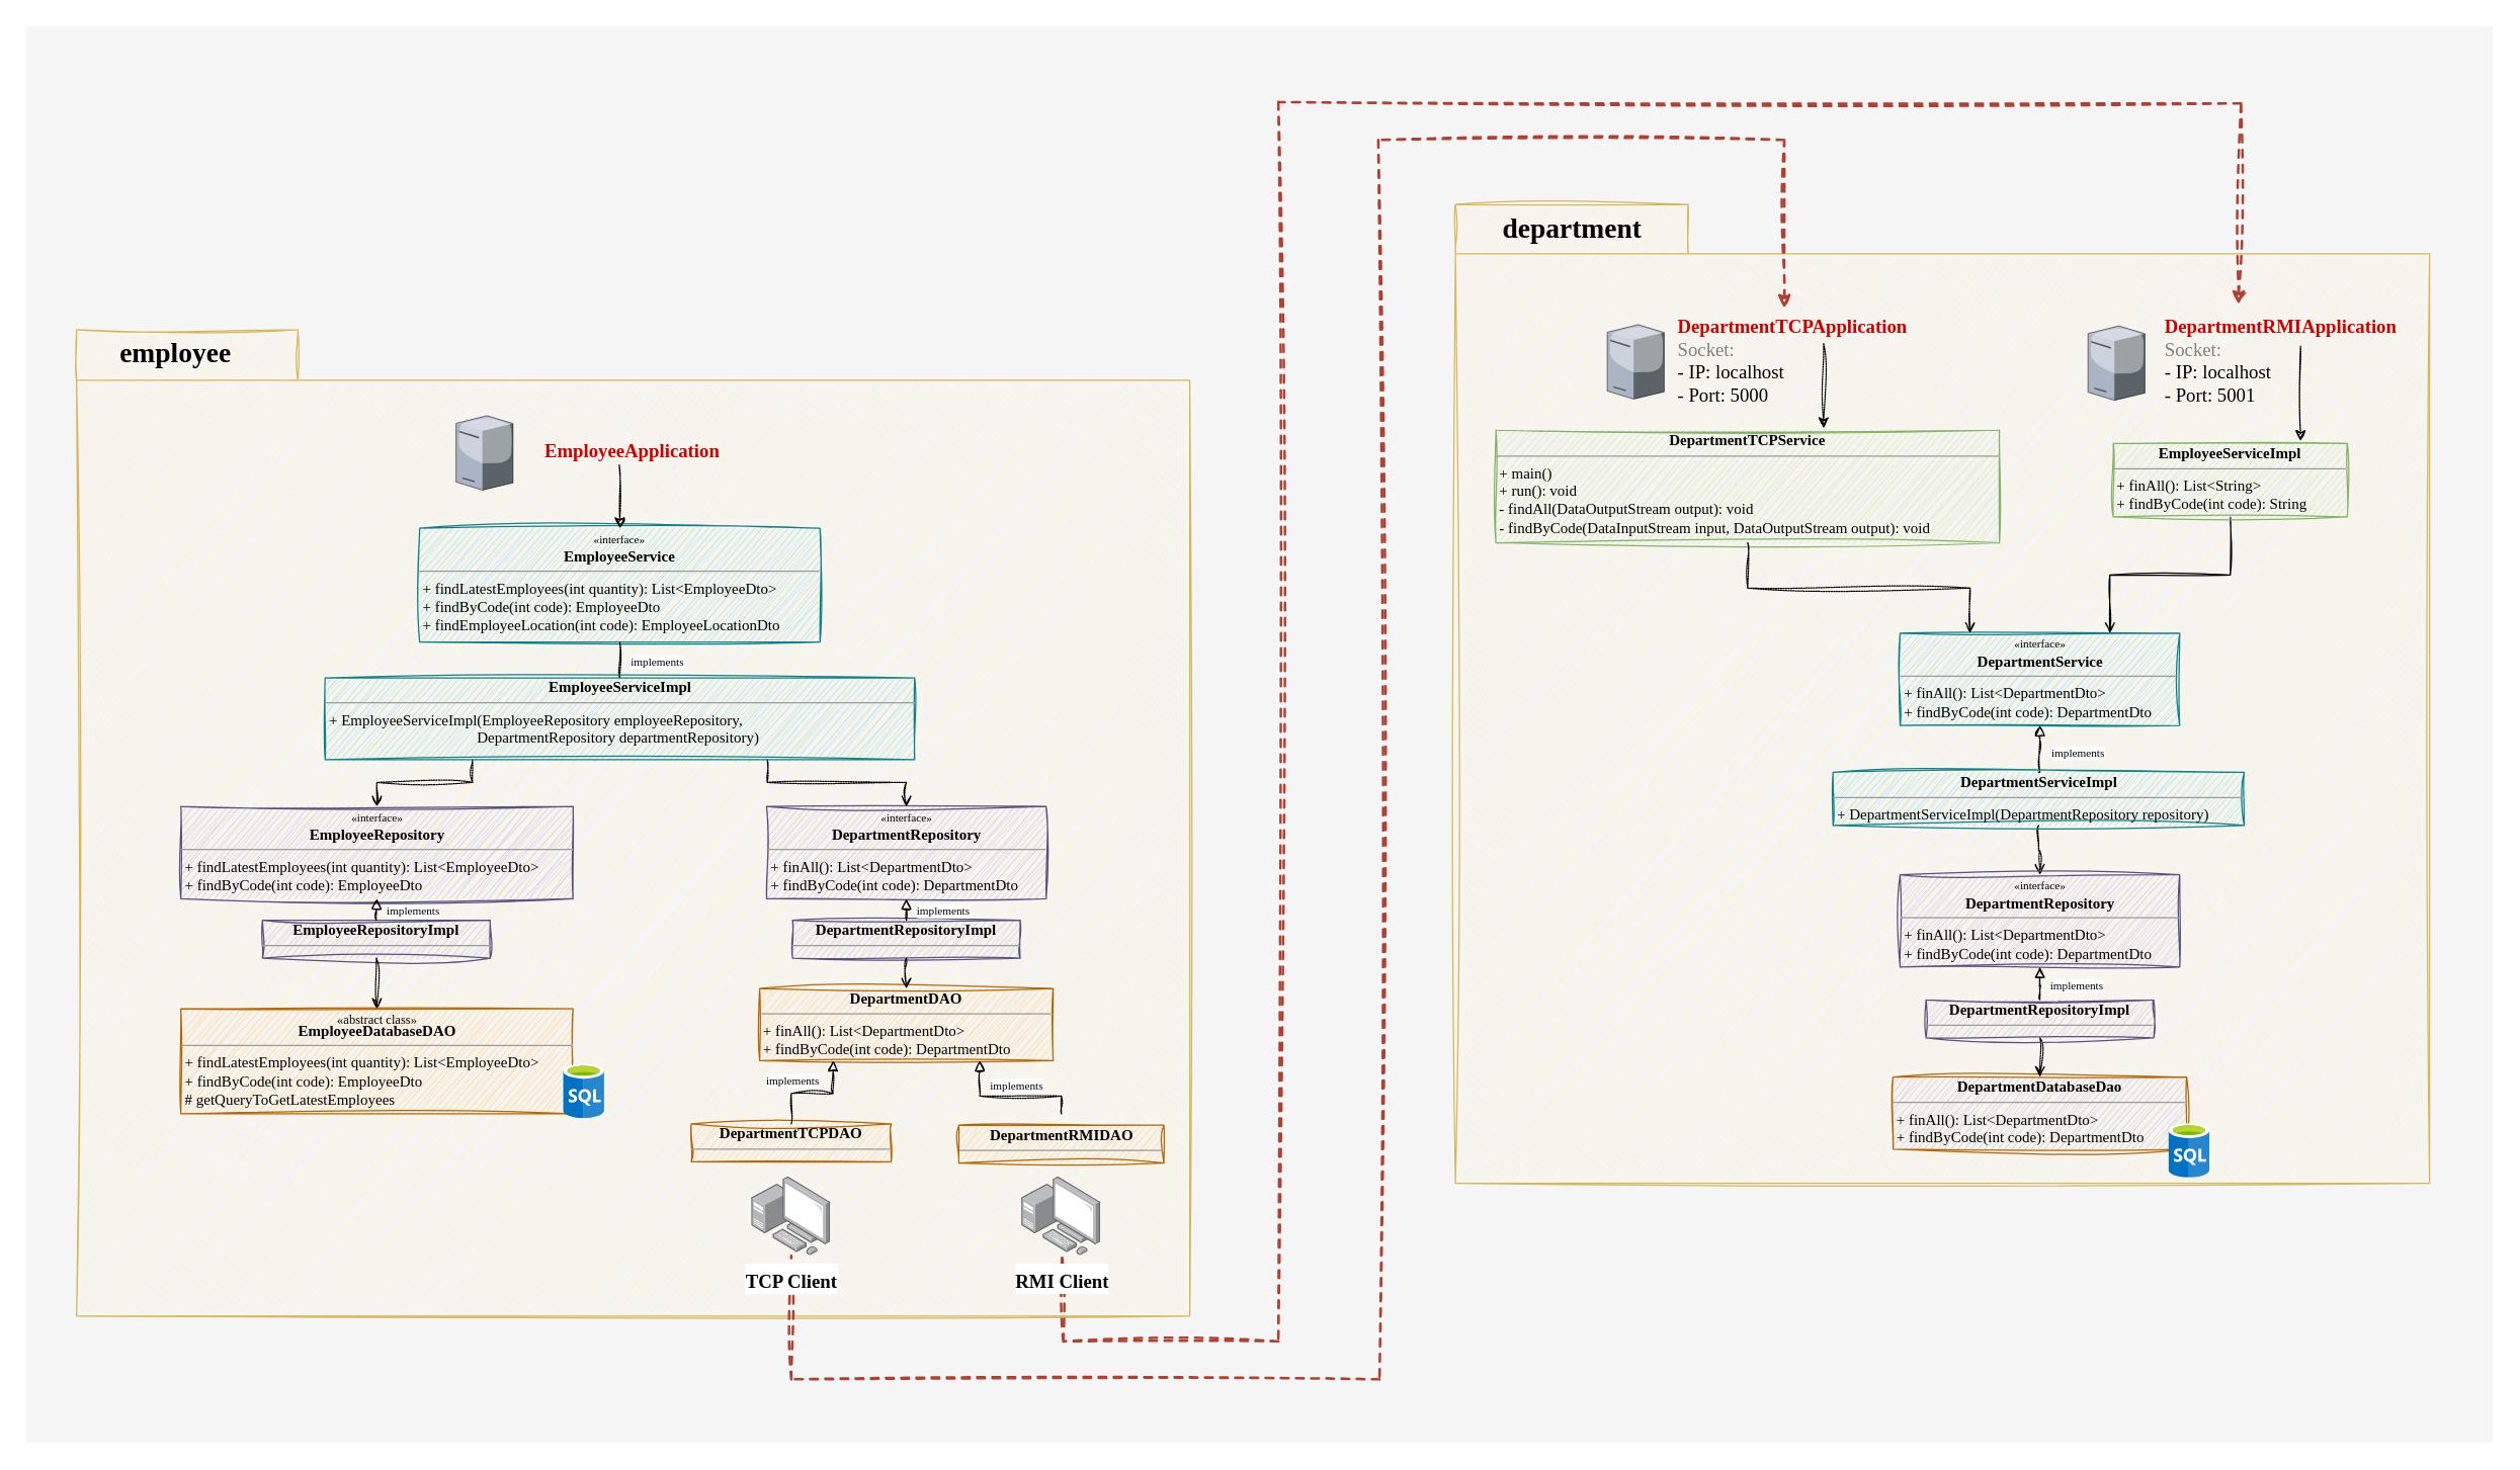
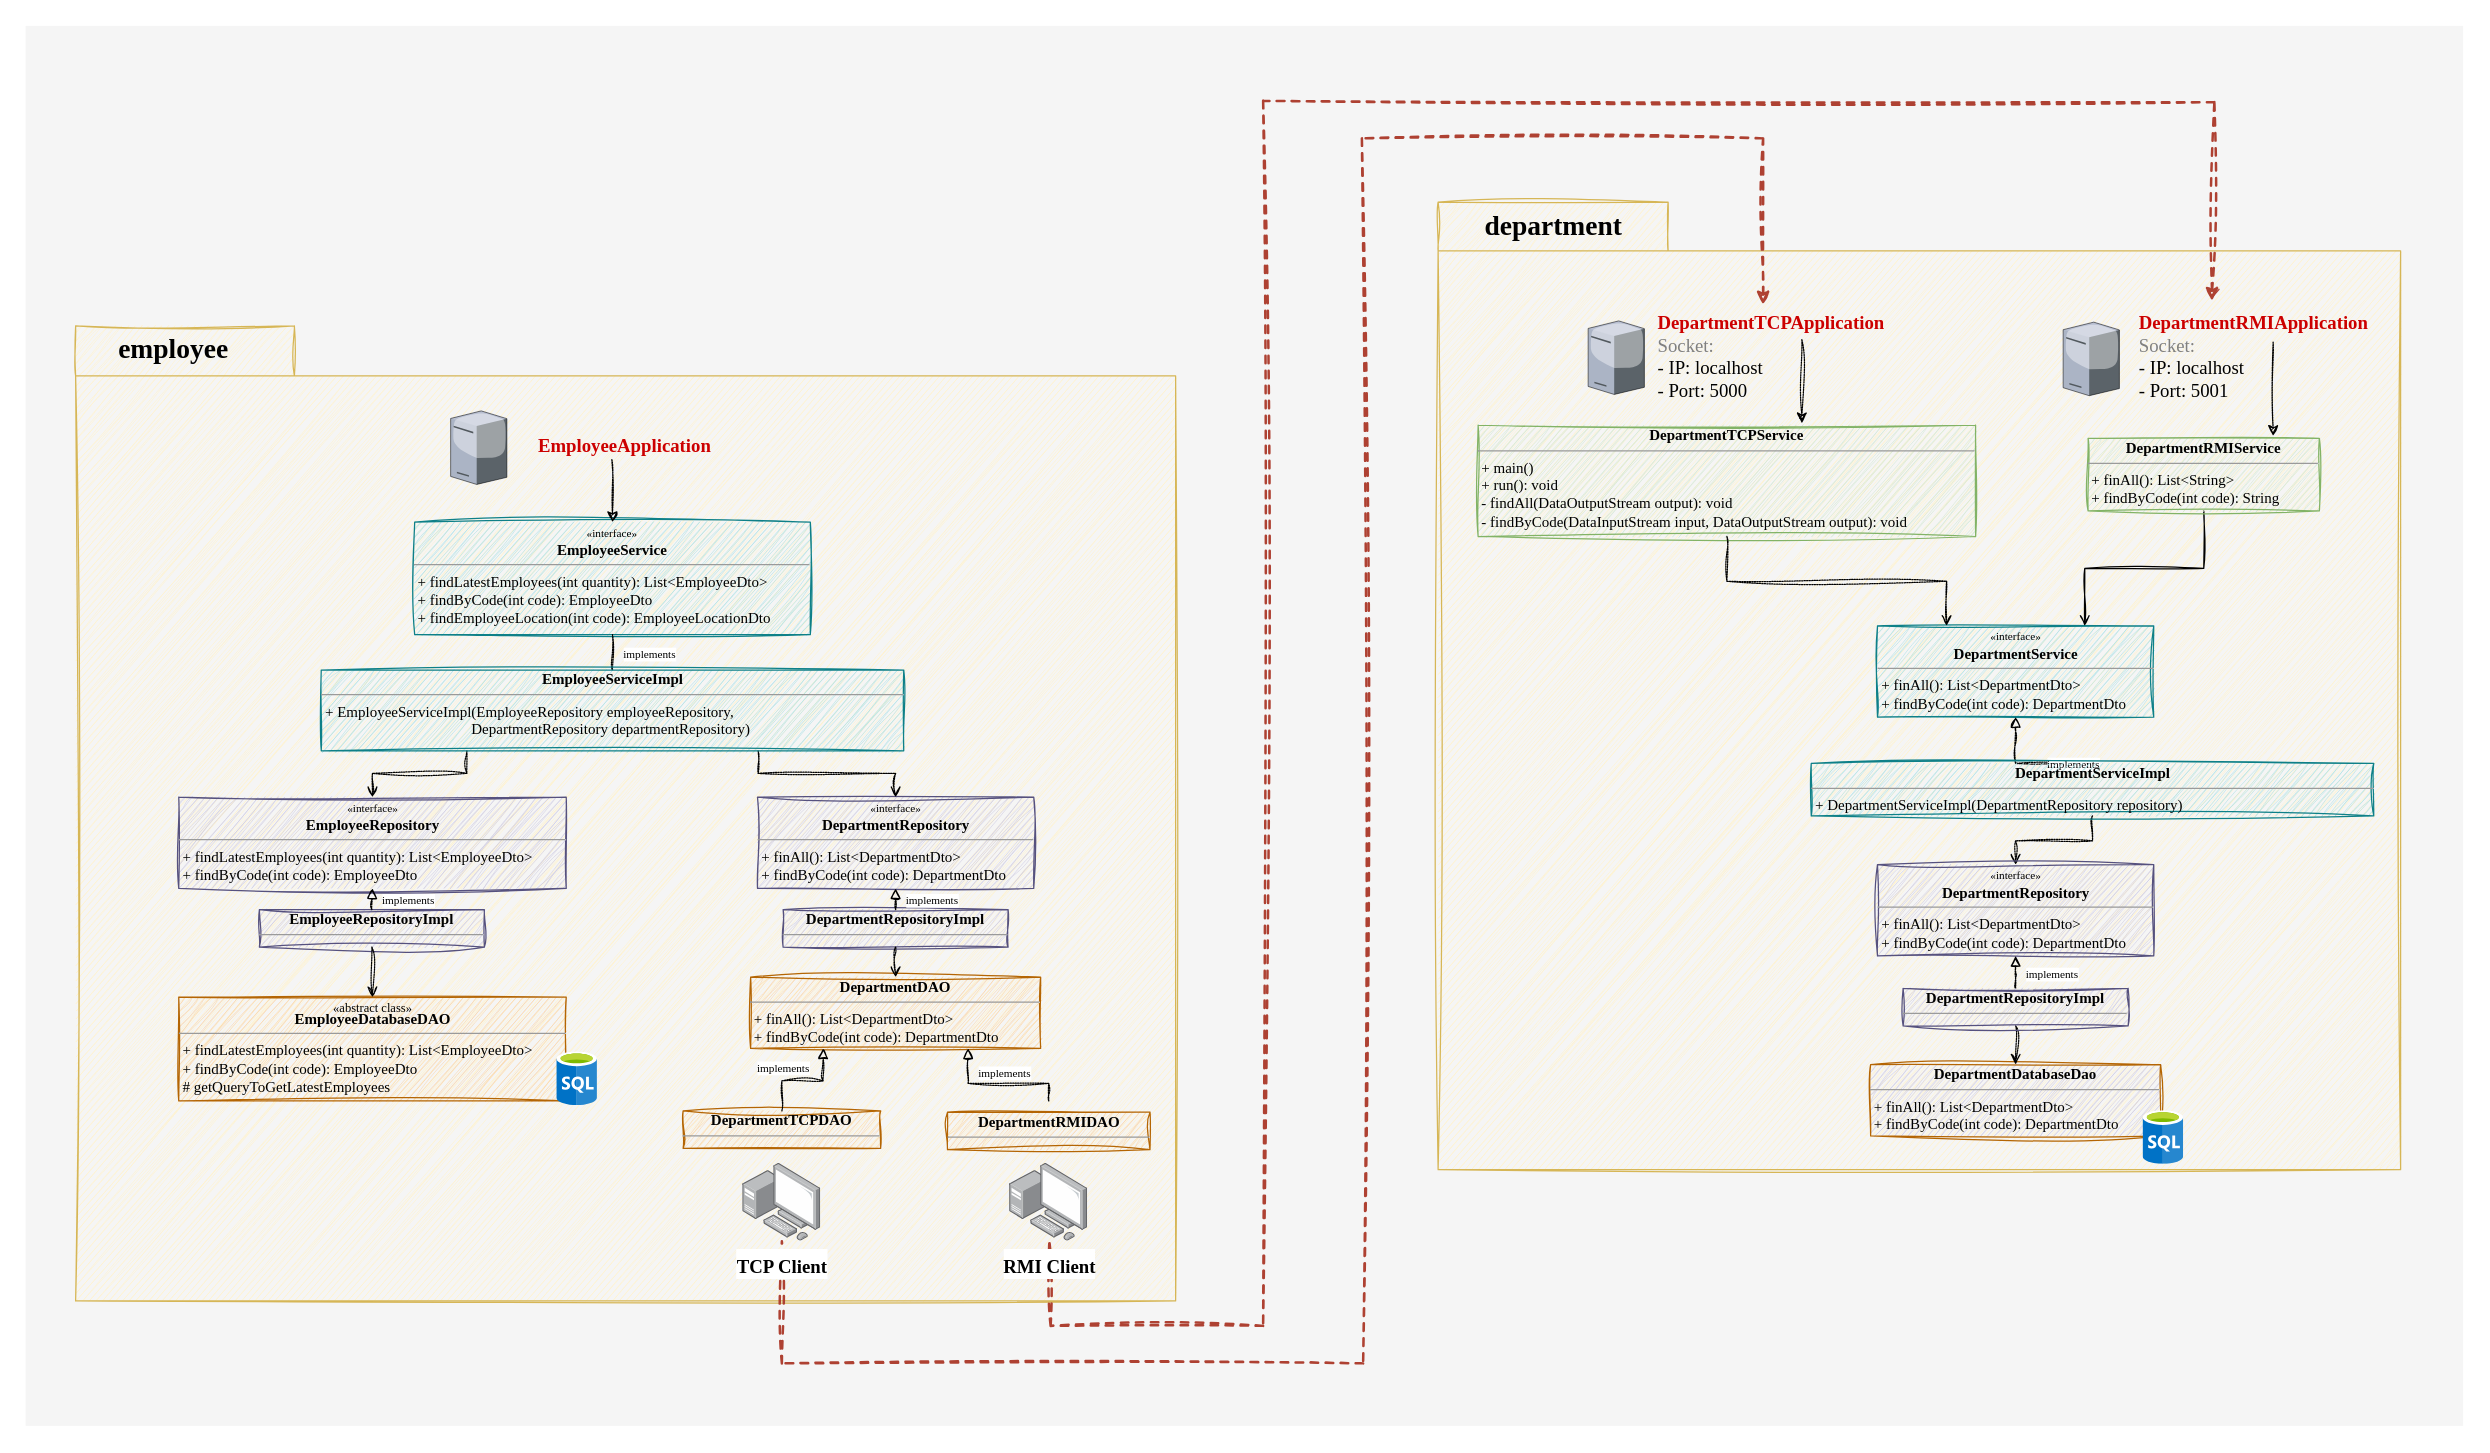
- <mxCell id="47" value="&lt;p style=&quot;margin: 4px 0px 0px; text-align: center; line-height: 80%;&quot;&gt;&lt;b&gt;EmployeeServiceImpl&lt;/b&gt;&lt;br&gt;&lt;/p&gt;&lt;hr size=&quot;1&quot;&gt;&lt;div style=&quot;height:2px;&quot;&gt;&amp;nbsp;+ finAll(): List&amp;lt;String&amp;gt;&lt;br&gt;&amp;nbsp;+ findByCode(int code): String&lt;/div&gt;" style="verticalAlign=top;align=left;overflow=fill;fontSize=12;fontFamily=Architects Daughter;html=1;whiteSpace=wrap;fillColor=#d5e8d4;strokeColor=#82b366;fontSource=https%3A%2F%2Ffonts.googleapis.com%2Fcss%3Ffamily%3DArchitects%2BDaughter;sketch=1;curveFitting=1;jiggle=2;" parent="1" vertex="1"><mxGeometry x="1670" y="350" width="185" height="58" as="geometry" /></mxCell>
+ <mxCell id="47" value="&lt;p style=&quot;margin: 4px 0px 0px; text-align: center; line-height: 80%;&quot;&gt;&lt;b&gt;DepartmentRMIService&lt;/b&gt;&lt;br&gt;&lt;/p&gt;&lt;hr size=&quot;1&quot;&gt;&lt;div style=&quot;height:2px;&quot;&gt;&amp;nbsp;+ finAll(): List&amp;lt;String&amp;gt;&lt;br&gt;&amp;nbsp;+ findByCode(int code): String&lt;/div&gt;" style="verticalAlign=top;align=left;overflow=fill;fontSize=12;fontFamily=Architects Daughter;html=1;whiteSpace=wrap;fillColor=#d5e8d4;strokeColor=#82b366;fontSource=https%3A%2F%2Ffonts.googleapis.com%2Fcss%3Ffamily%3DArchitects%2BDaughter;sketch=1;curveFitting=1;jiggle=2;" parent="1" vertex="1"><mxGeometry x="1670" y="350" width="185" height="58" as="geometry" /></mxCell>
- <mxCell id="48" value="&lt;p style=&quot;margin: 4px 0px 0px; text-align: center; line-height: 80%;&quot;&gt;&lt;b style=&quot;background-color: initial;&quot;&gt;DepartmentServiceImpl&lt;/b&gt;&lt;br&gt;&lt;/p&gt;&lt;hr size=&quot;1&quot;&gt;&lt;div style=&quot;height:2px;&quot;&gt;&amp;nbsp;+ DepartmentServiceImpl(DepartmentRepository repository)&lt;/div&gt;" style="verticalAlign=top;align=left;overflow=fill;fontSize=12;fontFamily=Architects Daughter;html=1;whiteSpace=wrap;fillColor=#b0e3e6;strokeColor=#0e8088;fontSource=https%3A%2F%2Ffonts.googleapis.com%2Fcss%3Ffamily%3DArchitects%2BDaughter;sketch=1;curveFitting=1;jiggle=2;" parent="1" vertex="1"><mxGeometry x="1448.5" y="610" width="325" height="42" as="geometry" /></mxCell>
+ <mxCell id="48" value="&lt;p style=&quot;margin: 4px 0px 0px; text-align: center; line-height: 80%;&quot;&gt;&lt;b style=&quot;background-color: initial;&quot;&gt;DepartmentServiceImpl&lt;/b&gt;&lt;br&gt;&lt;/p&gt;&lt;hr size=&quot;1&quot;&gt;&lt;div style=&quot;height:2px;&quot;&gt;&amp;nbsp;+ DepartmentServiceImpl(DepartmentRepository repository)&lt;/div&gt;" style="verticalAlign=top;align=left;overflow=fill;fontSize=12;fontFamily=Architects Daughter;html=1;whiteSpace=wrap;fillColor=#b0e3e6;strokeColor=#0e8088;fontSource=https%3A%2F%2Ffonts.googleapis.com%2Fcss%3Ffamily%3DArchitects%2BDaughter;sketch=1;curveFitting=1;jiggle=2;" parent="1" vertex="1"><mxGeometry x="1448.5" y="610" width="450" height="42" as="geometry" /></mxCell>
